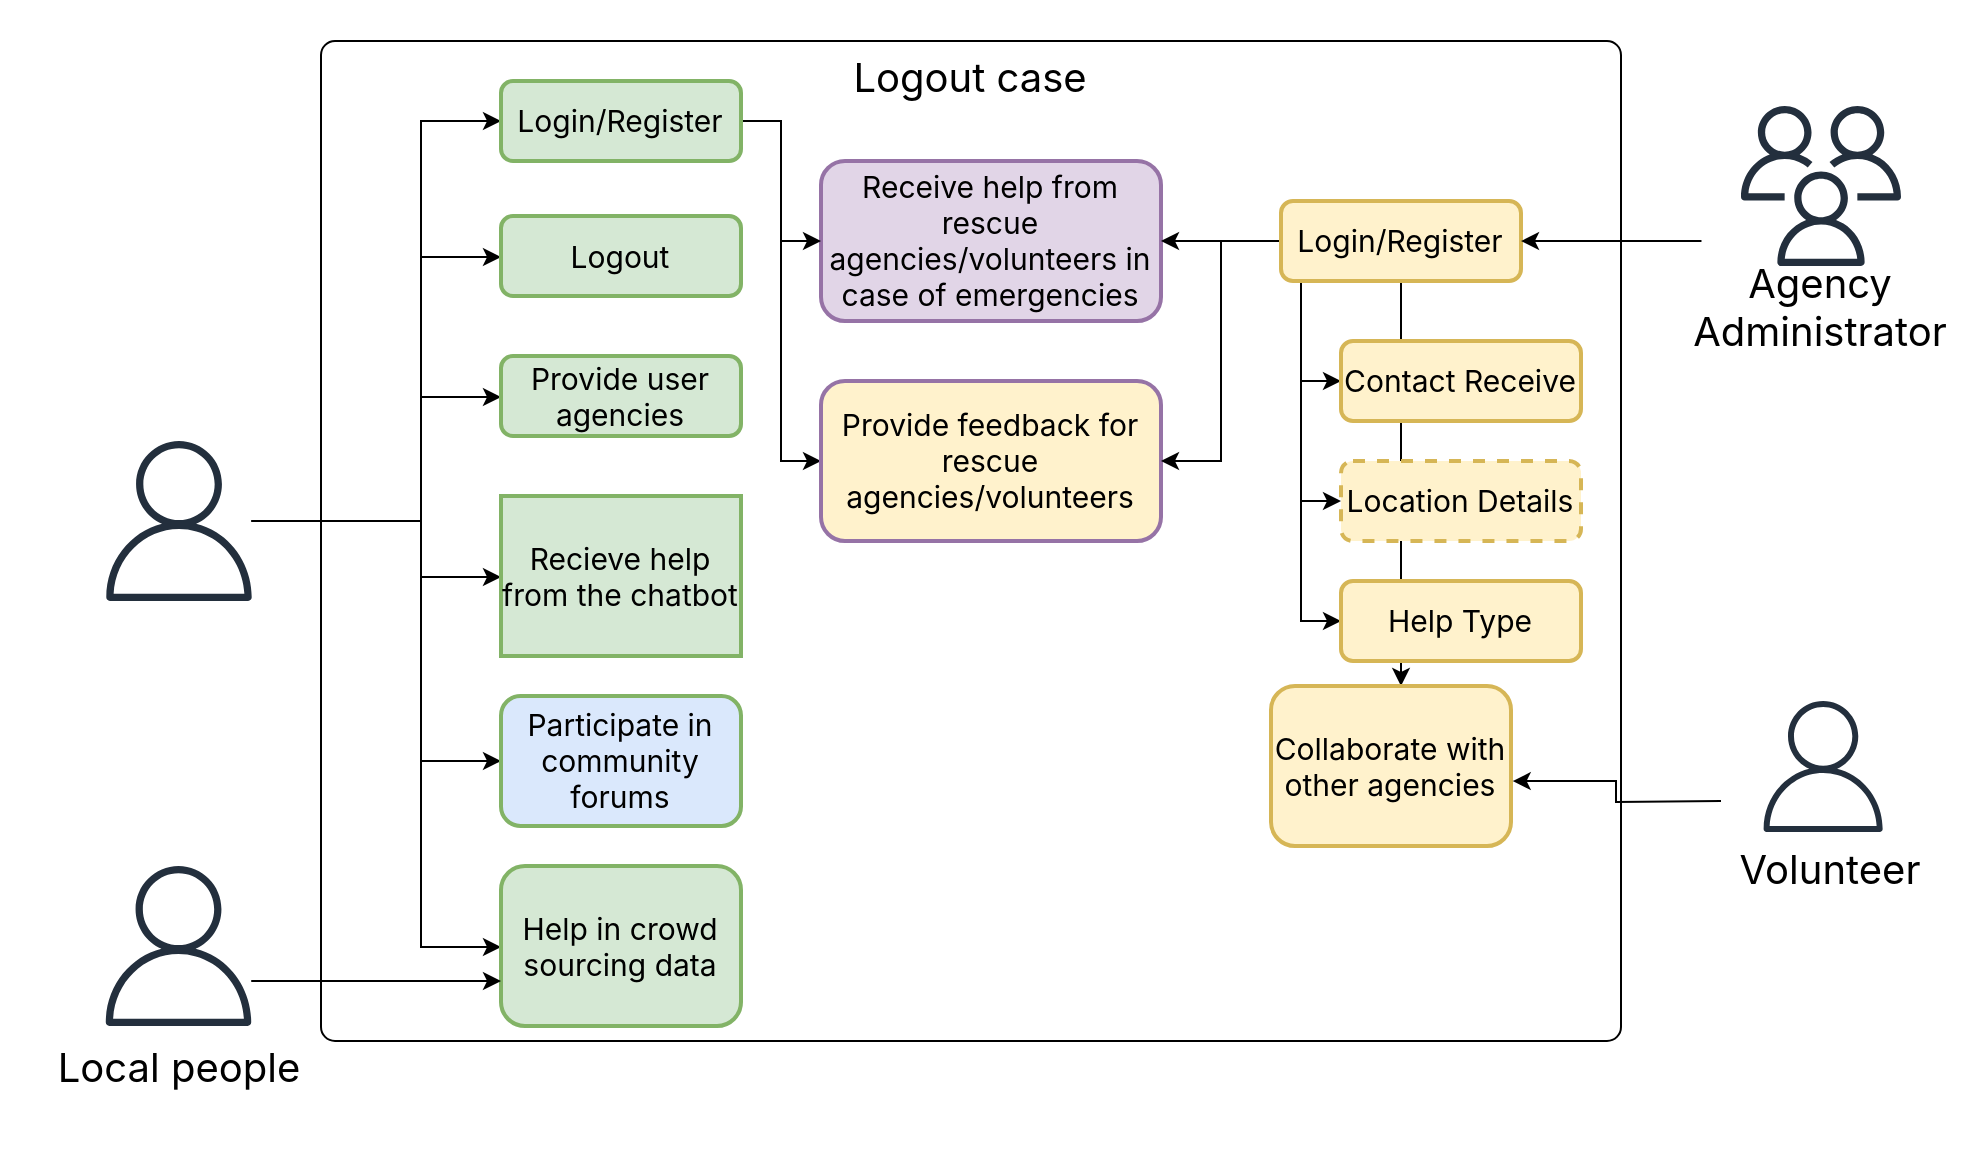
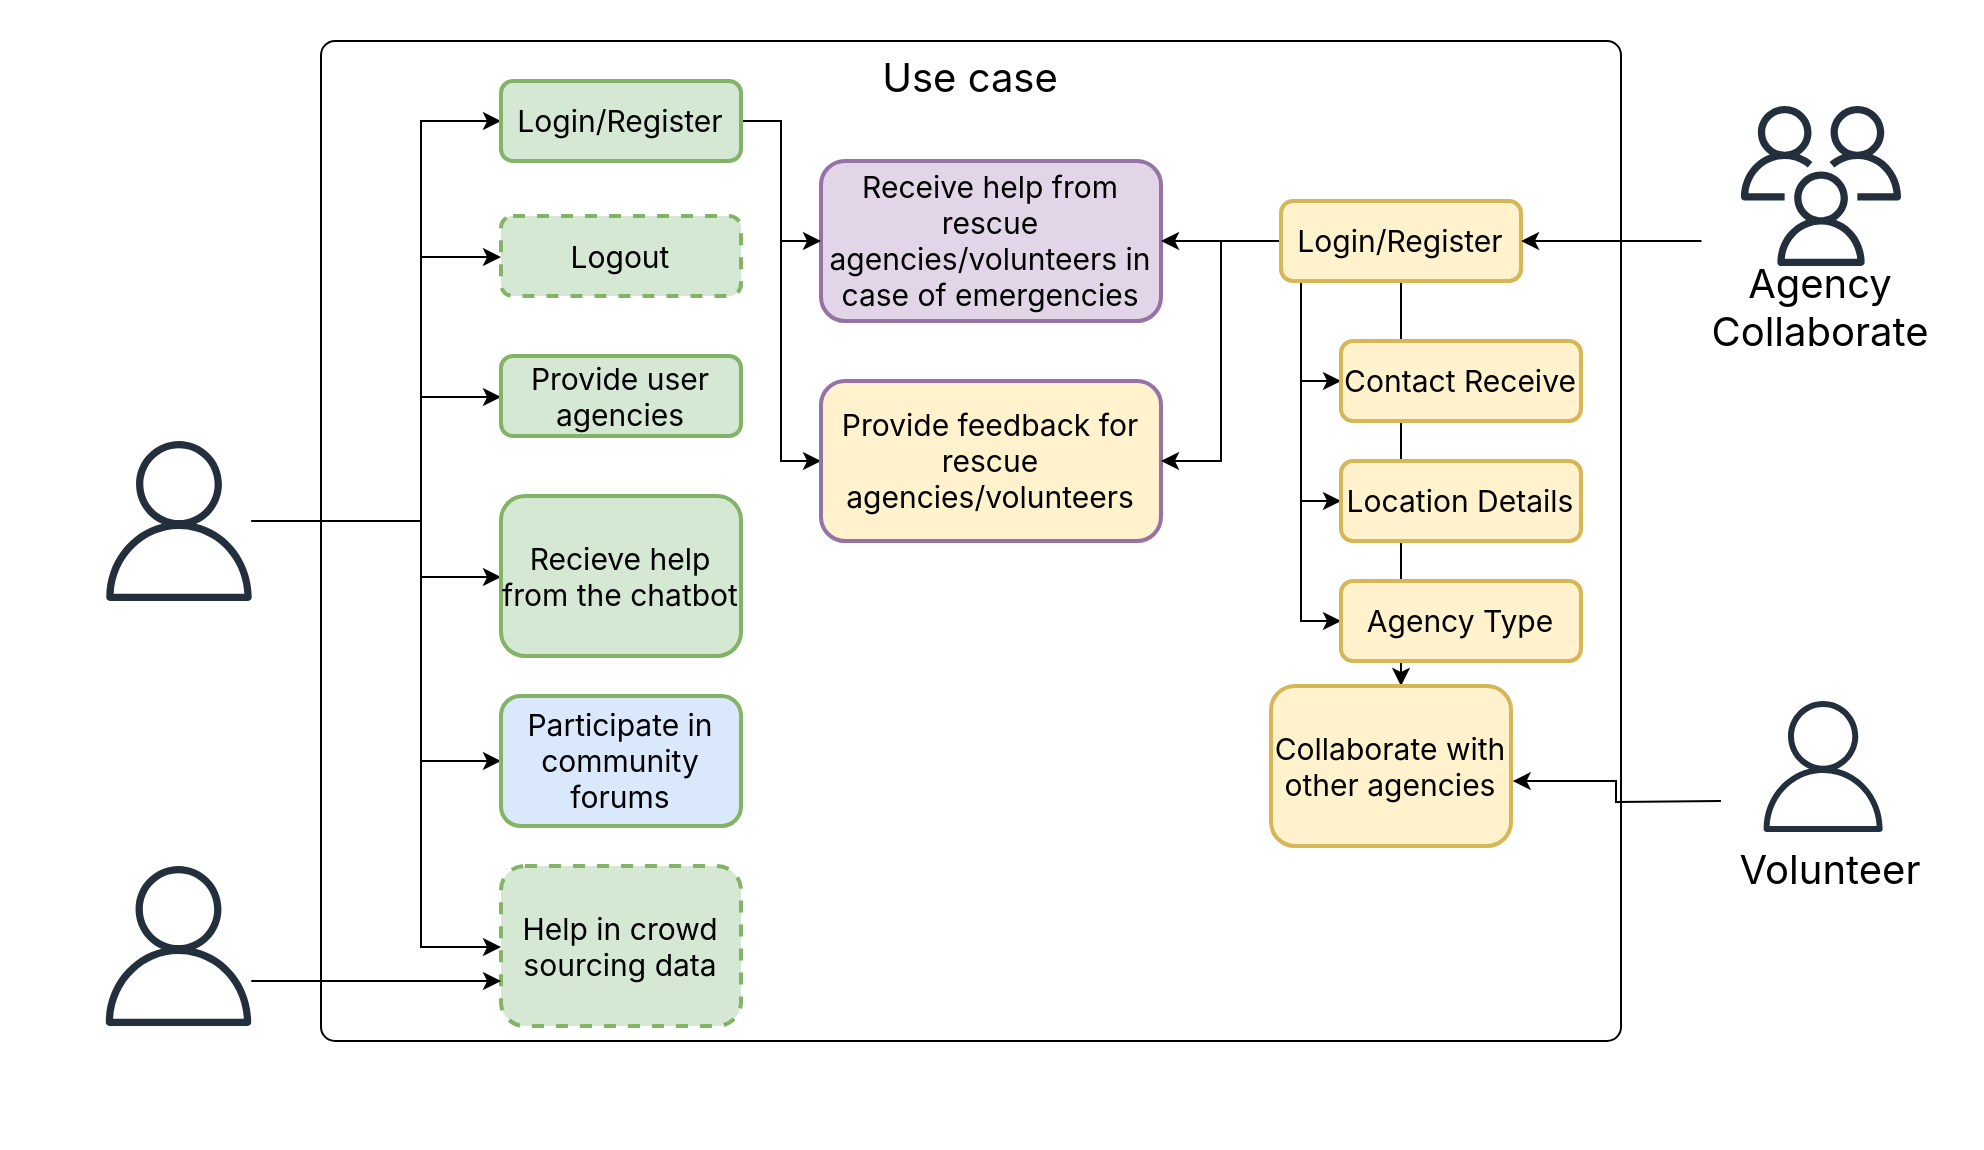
- <mxCell id="2" value="Logout case" style="rounded=1;whiteSpace=wrap;html=1;absoluteArcSize=1;arcSize=14;strokeWidth=1;fillColor=none;verticalAlign=top;fontFamily=Inter;fontSize=20;" parent="1" vertex="1"><mxGeometry x="160" y="20" width="650" height="500" as="geometry" /></mxCell>
+ <mxCell id="2" value="Use case" style="rounded=1;whiteSpace=wrap;html=1;absoluteArcSize=1;arcSize=14;strokeWidth=1;fillColor=none;verticalAlign=top;fontFamily=Inter;fontSize=20;" parent="1" vertex="1"><mxGeometry x="160" y="20" width="650" height="500" as="geometry" /></mxCell>
- <mxCell id="29" value="Logout" style="rounded=1;whiteSpace=wrap;html=1;fillColor=#d5e8d4;strokeWidth=2;fontFamily=Inter;fontSize=15;strokeColor=#82b366;glass=0;shadow=0;" vertex="1" parent="1"><mxGeometry x="250" y="107.5" width="120" height="40" as="geometry" /></mxCell>
+ <mxCell id="29" value="Logout" style="rounded=1;whiteSpace=wrap;html=1;fillColor=#d5e8d4;strokeWidth=2;fontFamily=Inter;fontSize=15;strokeColor=#82b366;glass=0;shadow=0;dashed=1;" vertex="1" parent="1"><mxGeometry x="250" y="107.5" width="120" height="40" as="geometry" /></mxCell>
- <mxCell id="33" value="Agency Administrator" style="rounded=0;whiteSpace=wrap;html=1;fillColor=none;fontSize=20;fontFamily=Inter;strokeWidth=2;strokeColor=none;" parent="31" vertex="1"><mxGeometry y="65" width="120" height="70" as="geometry" /></mxCell>
+ <mxCell id="33" value="Agency Collaborate" style="rounded=0;whiteSpace=wrap;html=1;fillColor=none;fontSize=20;fontFamily=Inter;strokeWidth=2;strokeColor=none;" parent="31" vertex="1"><mxGeometry y="65" width="120" height="70" as="geometry" /></mxCell>
- <mxCell id="39" value="Location Details" style="rounded=1;whiteSpace=wrap;html=1;fillColor=#fff2cc;strokeWidth=2;fontFamily=Inter;fontSize=15;strokeColor=#d6b656;glass=0;shadow=0;dashed=1;" vertex="1" parent="1"><mxGeometry x="670" y="230" width="120" height="40" as="geometry" /></mxCell>
+ <mxCell id="39" value="Location Details" style="rounded=1;whiteSpace=wrap;html=1;fillColor=#fff2cc;strokeWidth=2;fontFamily=Inter;fontSize=15;strokeColor=#d6b656;glass=0;shadow=0;" vertex="1" parent="1"><mxGeometry x="670" y="230" width="120" height="40" as="geometry" /></mxCell>
- <mxCell id="14" value="Recieve help from the chatbot" style="whiteSpace=wrap;html=1;fillColor=#d5e8d4;strokeWidth=2;fontFamily=Inter;fontSize=15;strokeColor=#82b366;glass=0;shadow=0;rounded=0;" parent="1" vertex="1"><mxGeometry x="250" y="247.5" width="120" height="80" as="geometry" /></mxCell>
+ <mxCell id="14" value="Recieve help from the chatbot" style="rounded=1;whiteSpace=wrap;html=1;fillColor=#d5e8d4;strokeWidth=2;fontFamily=Inter;fontSize=15;strokeColor=#82b366;glass=0;shadow=0;" parent="1" vertex="1"><mxGeometry x="250" y="247.5" width="120" height="80" as="geometry" /></mxCell>
- <mxCell id="40" value="Help Type" style="rounded=1;whiteSpace=wrap;html=1;fillColor=#fff2cc;strokeWidth=2;fontFamily=Inter;fontSize=15;strokeColor=#d6b656;glass=0;shadow=0;" vertex="1" parent="1"><mxGeometry x="670" y="290" width="120" height="40" as="geometry" /></mxCell>
+ <mxCell id="40" value="Agency Type" style="rounded=1;whiteSpace=wrap;html=1;fillColor=#fff2cc;strokeWidth=2;fontFamily=Inter;fontSize=15;strokeColor=#d6b656;glass=0;shadow=0;" vertex="1" parent="1"><mxGeometry x="670" y="290" width="120" height="40" as="geometry" /></mxCell>
- <mxCell id="24" value="Help in crowd sourcing data" style="rounded=1;whiteSpace=wrap;html=1;fillColor=#d5e8d4;strokeWidth=2;fontFamily=Inter;fontSize=15;strokeColor=#82b366;glass=0;shadow=0;" parent="1" vertex="1"><mxGeometry x="250" y="432.5" width="120" height="80" as="geometry" /></mxCell>
+ <mxCell id="24" value="Help in crowd sourcing data" style="rounded=1;whiteSpace=wrap;html=1;fillColor=#d5e8d4;strokeWidth=2;fontFamily=Inter;fontSize=15;strokeColor=#82b366;glass=0;shadow=0;dashed=1;" parent="1" vertex="1"><mxGeometry x="250" y="432.5" width="120" height="80" as="geometry" /></mxCell>
- <mxCell id="28" value="Local people" style="rounded=0;whiteSpace=wrap;html=1;fillColor=none;fontSize=20;fontFamily=Inter;strokeWidth=2;strokeColor=none;" vertex="1" parent="1"><mxGeometry x="20.5" y="512.5" width="136.5" height="40" as="geometry" /></mxCell>
